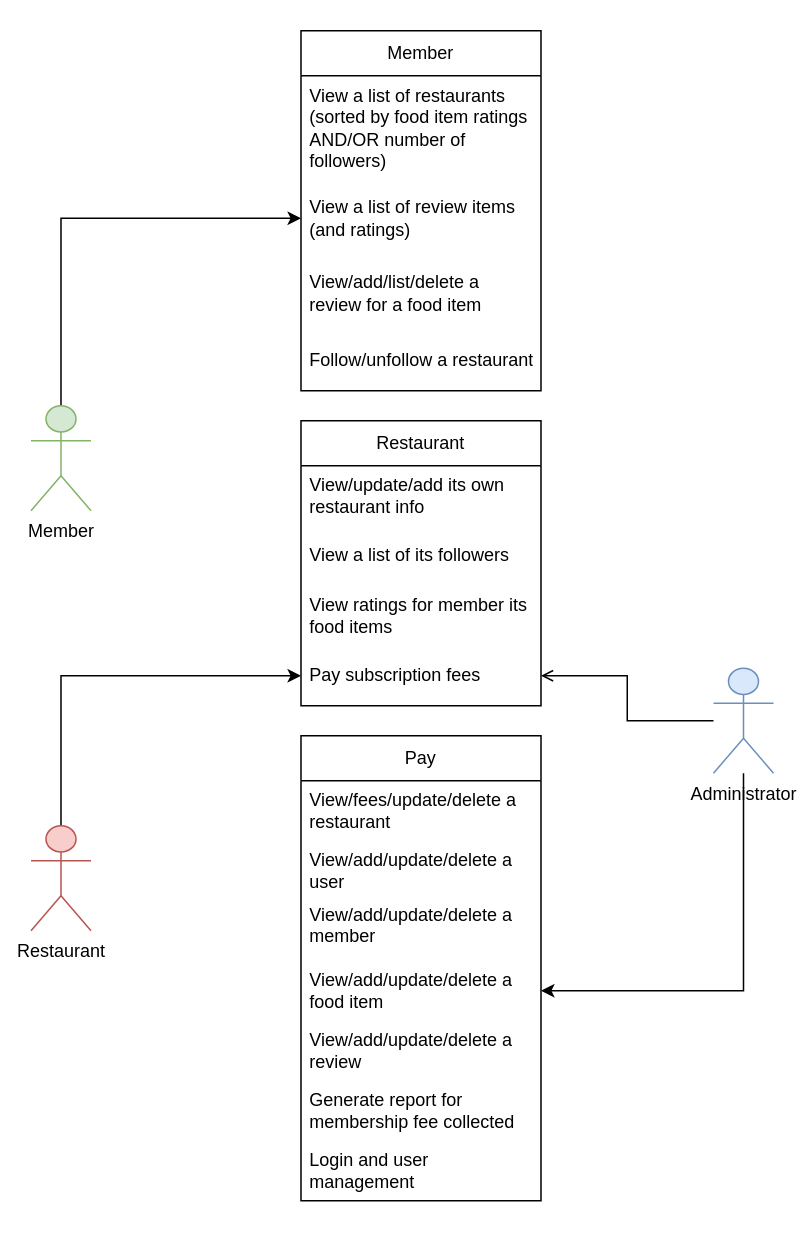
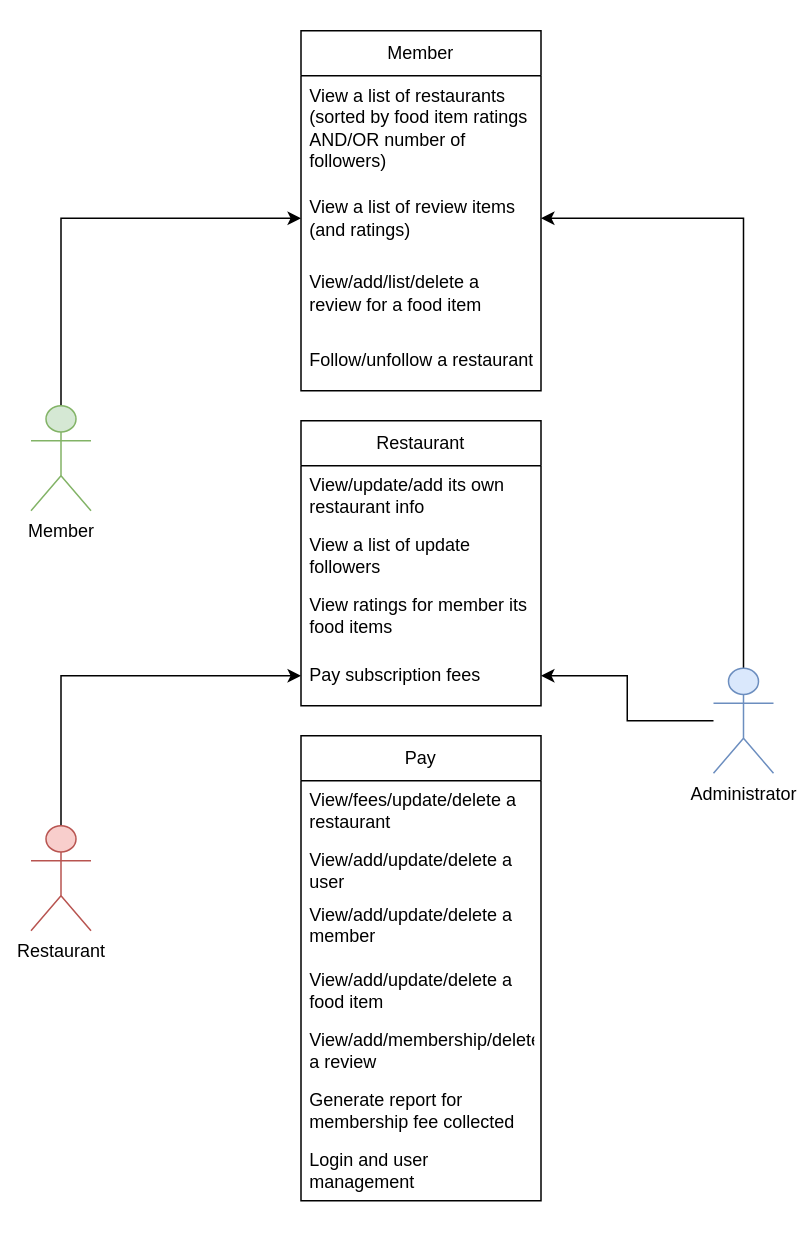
+ <mxCell id="4" style="edgeStyle=orthogonalEdgeStyle;rounded=0;orthogonalLoop=1;jettySize=auto;html=1;entryX=1;entryY=0.5;entryDx=0;entryDy=0;" edge="1" parent="1" source="7" target="12"><mxGeometry relative="1" as="geometry" /></mxCell>
- <mxCell id="17" value="View a list of its followers" style="text;strokeColor=none;fillColor=none;align=left;verticalAlign=middle;spacingLeft=4;spacingRight=4;overflow=hidden;points=[[0,0.5],[1,0.5]];portConstraint=eastwest;rotatable=0;whiteSpace=wrap;html=1;" vertex="1" parent="15"><mxGeometry y="70" width="160" height="40" as="geometry" /></mxCell>
+ <mxCell id="17" value="View a list of update followers" style="text;strokeColor=none;fillColor=none;align=left;verticalAlign=middle;spacingLeft=4;spacingRight=4;overflow=hidden;points=[[0,0.5],[1,0.5]];portConstraint=eastwest;rotatable=0;whiteSpace=wrap;html=1;" vertex="1" parent="15"><mxGeometry y="70" width="160" height="40" as="geometry" /></mxCell>
- <mxCell id="6" style="edgeStyle=orthogonalEdgeStyle;rounded=0;orthogonalLoop=1;jettySize=auto;html=1;entryX=1;entryY=0.5;entryDx=0;entryDy=0;endArrow=open;" edge="1" parent="1" source="7" target="19"><mxGeometry relative="1" as="geometry" /></mxCell>
+ <mxCell id="6" style="edgeStyle=orthogonalEdgeStyle;rounded=0;orthogonalLoop=1;jettySize=auto;html=1;entryX=1;entryY=0.5;entryDx=0;entryDy=0;" edge="1" parent="1" source="7" target="19"><mxGeometry relative="1" as="geometry" /></mxCell>
- <mxCell id="5" style="edgeStyle=orthogonalEdgeStyle;rounded=0;orthogonalLoop=1;jettySize=auto;html=1;entryX=1;entryY=0.5;entryDx=0;entryDy=0;" edge="1" parent="1" source="7" target="24"><mxGeometry relative="1" as="geometry" /></mxCell>
- <mxCell id="25" value="View/add/update/delete a review" style="text;strokeColor=none;fillColor=none;align=left;verticalAlign=middle;spacingLeft=4;spacingRight=4;overflow=hidden;points=[[0,0.5],[1,0.5]];portConstraint=eastwest;rotatable=0;whiteSpace=wrap;html=1;" vertex="1" parent="20"><mxGeometry y="190" width="160" height="40" as="geometry" /></mxCell>
+ <mxCell id="25" value="View/add/membership/delete a review" style="text;strokeColor=none;fillColor=none;align=left;verticalAlign=middle;spacingLeft=4;spacingRight=4;overflow=hidden;points=[[0,0.5],[1,0.5]];portConstraint=eastwest;rotatable=0;whiteSpace=wrap;html=1;" vertex="1" parent="20"><mxGeometry y="190" width="160" height="40" as="geometry" /></mxCell>
